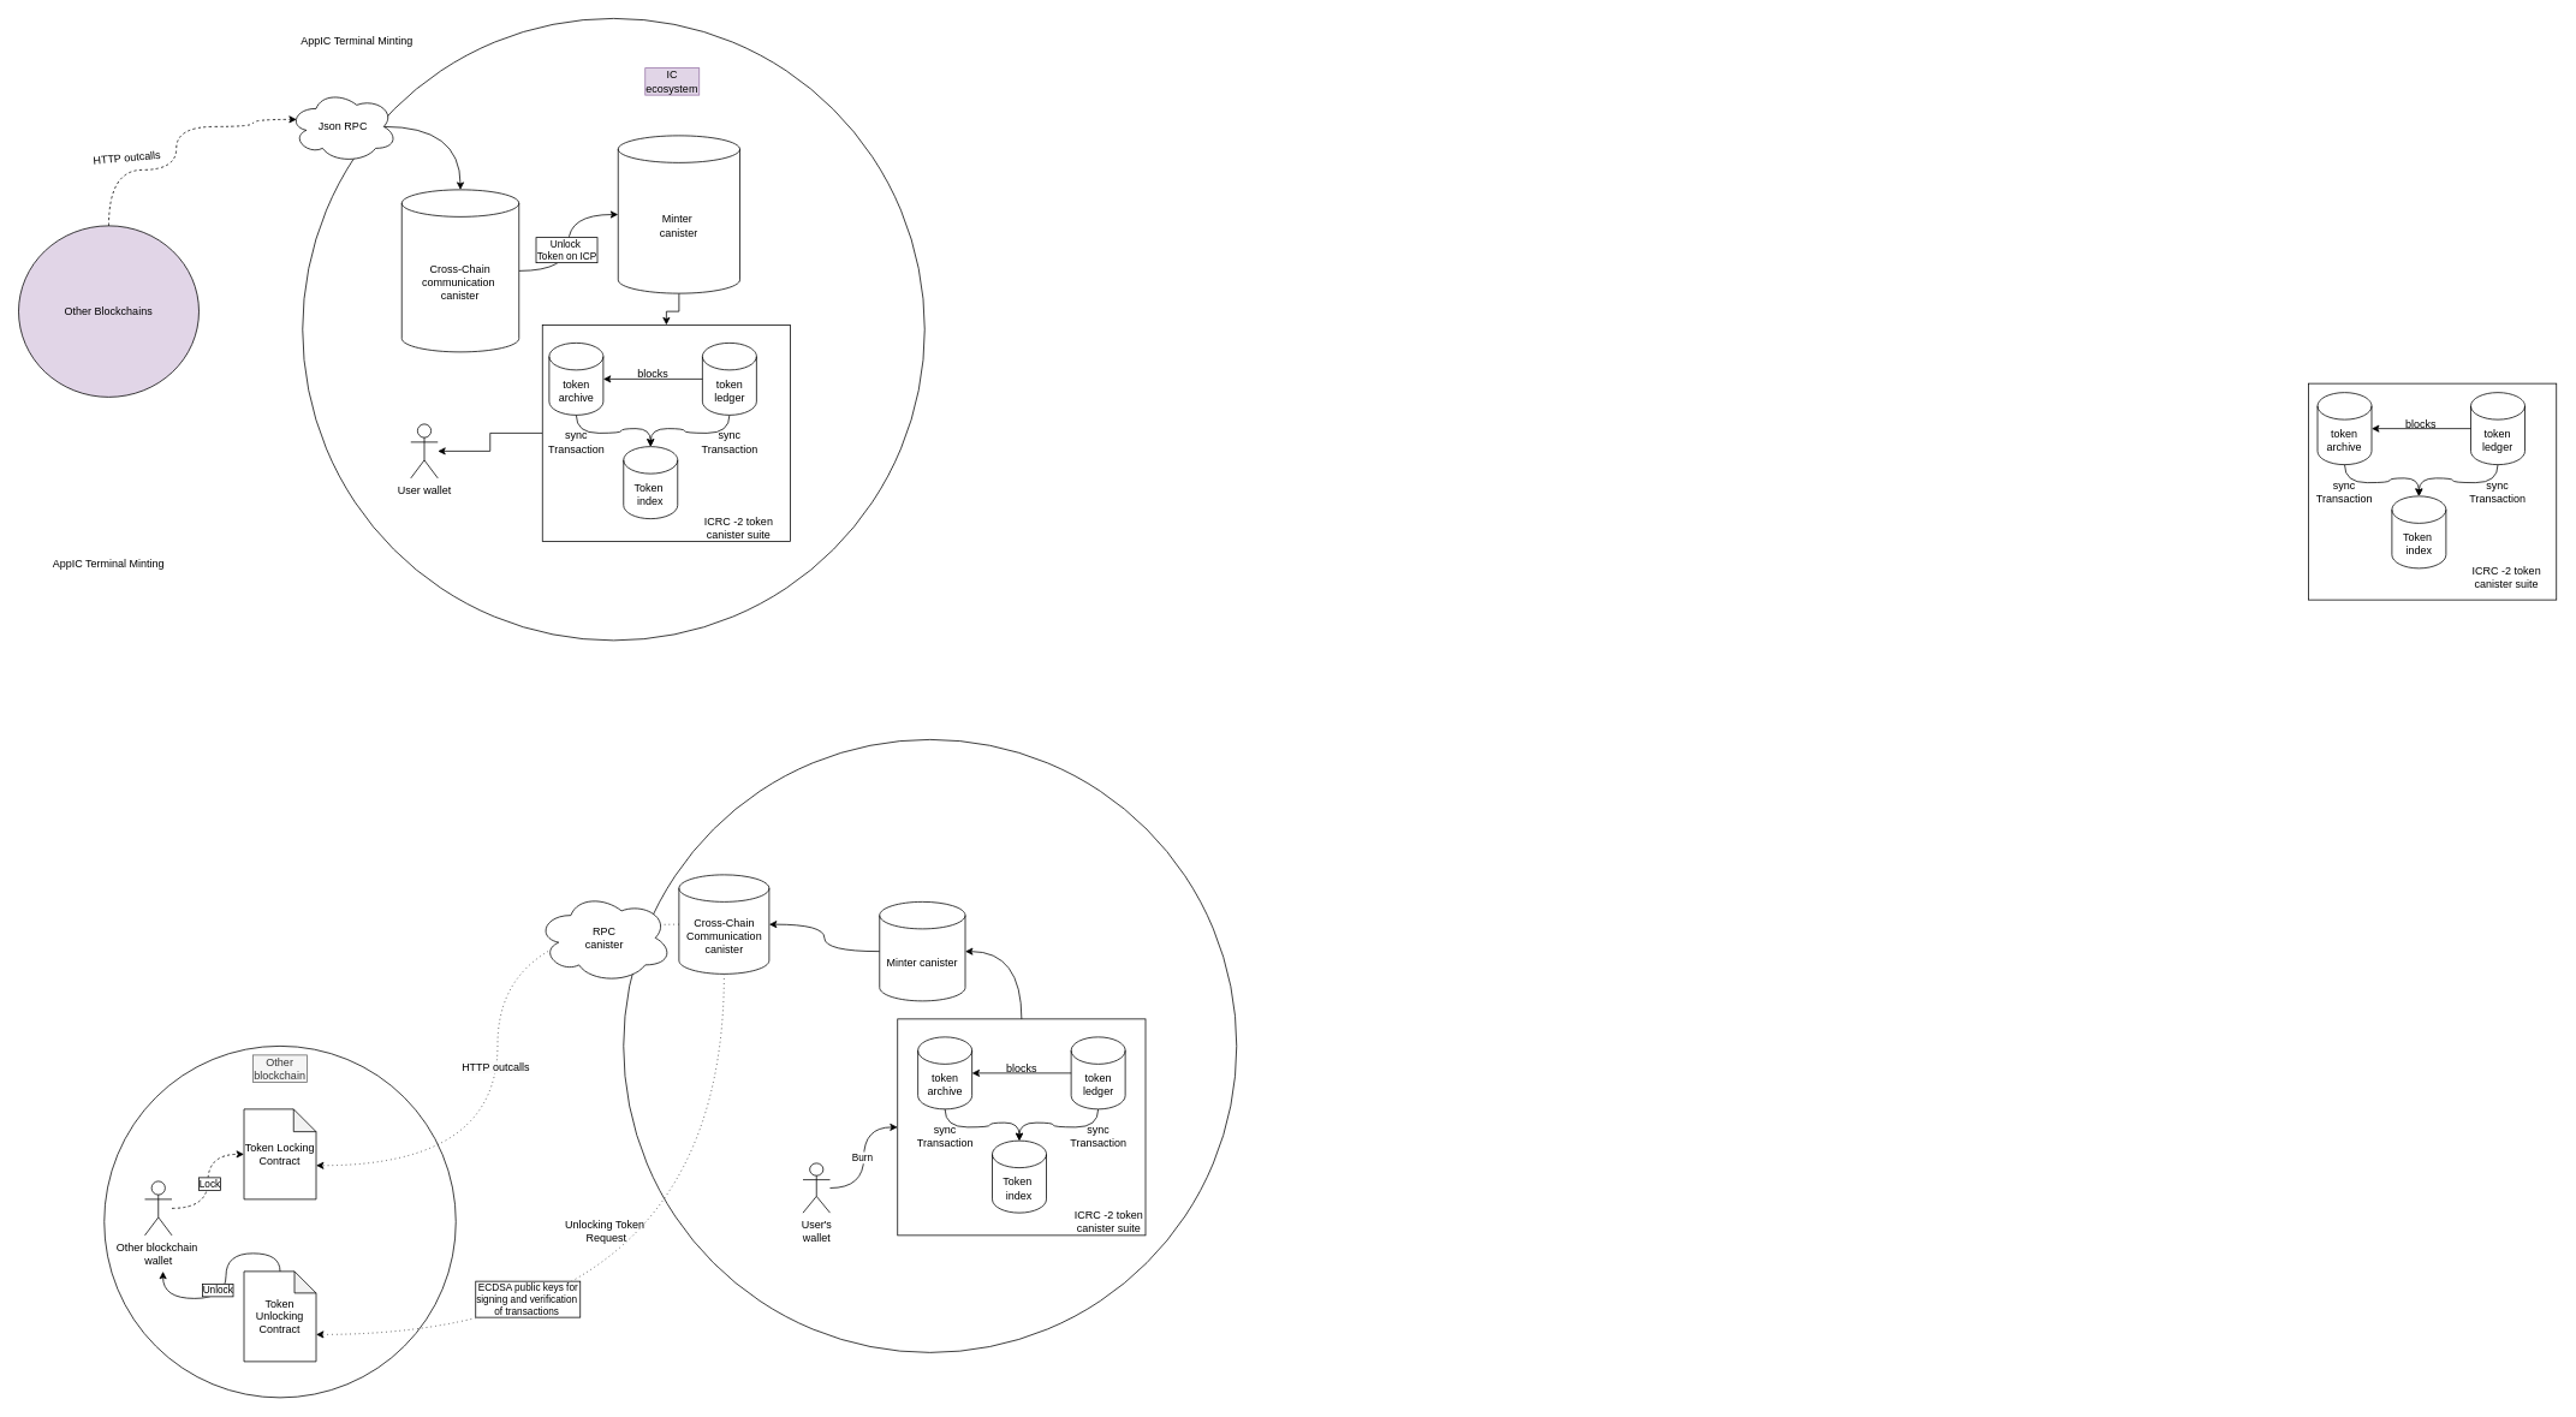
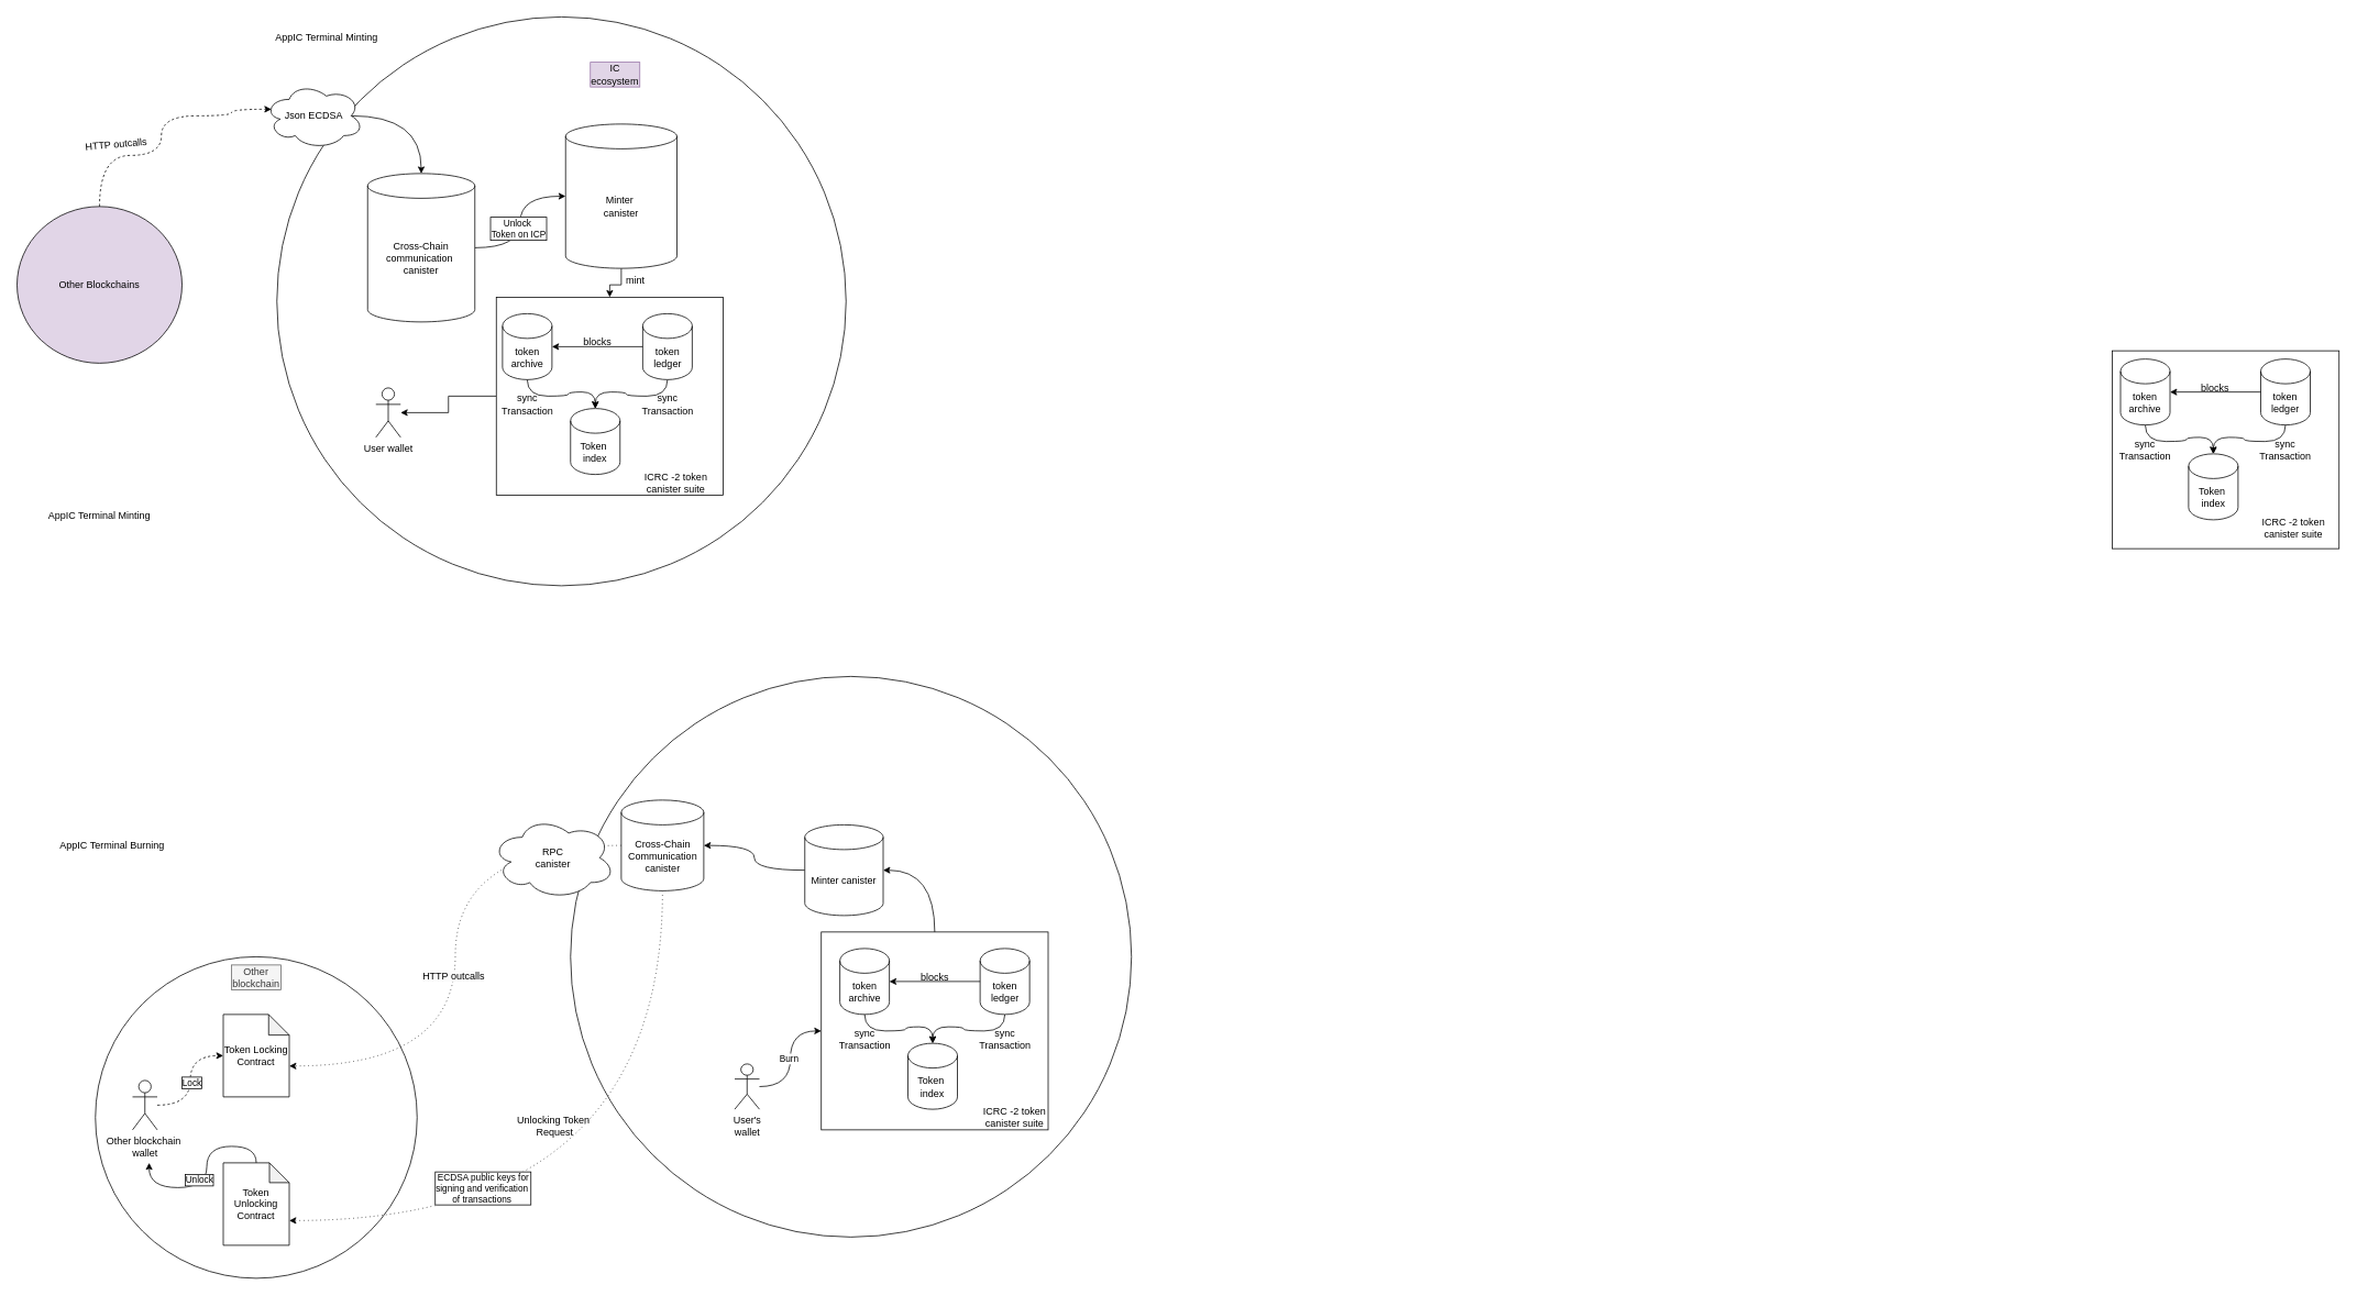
- <mxCell id="9" value="Json RPC" style="ellipse;shape=cloud;whiteSpace=wrap;html=1;" vertex="1" parent="1"><mxGeometry x="320" y="100" width="120" height="80" as="geometry" /></mxCell>
+ <mxCell id="9" value="Json ECDSA" style="ellipse;shape=cloud;whiteSpace=wrap;html=1;" vertex="1" parent="1"><mxGeometry x="320" y="100" width="120" height="80" as="geometry" /></mxCell>
+ <mxCell id="40" value="mint" style="text;html=1;align=center;verticalAlign=middle;whiteSpace=wrap;rounded=0;" vertex="1" parent="1"><mxGeometry x="740" y="325" width="60" height="30" as="geometry" /></mxCell>
+ <mxCell id="56" value="AppIC Terminal Burning" style="text;html=1;align=center;verticalAlign=middle;resizable=0;points=[];autosize=1;strokeColor=none;fillColor=none;" vertex="1" parent="1"><mxGeometry x="60" y="1010" width="150" height="30" as="geometry" /></mxCell>
